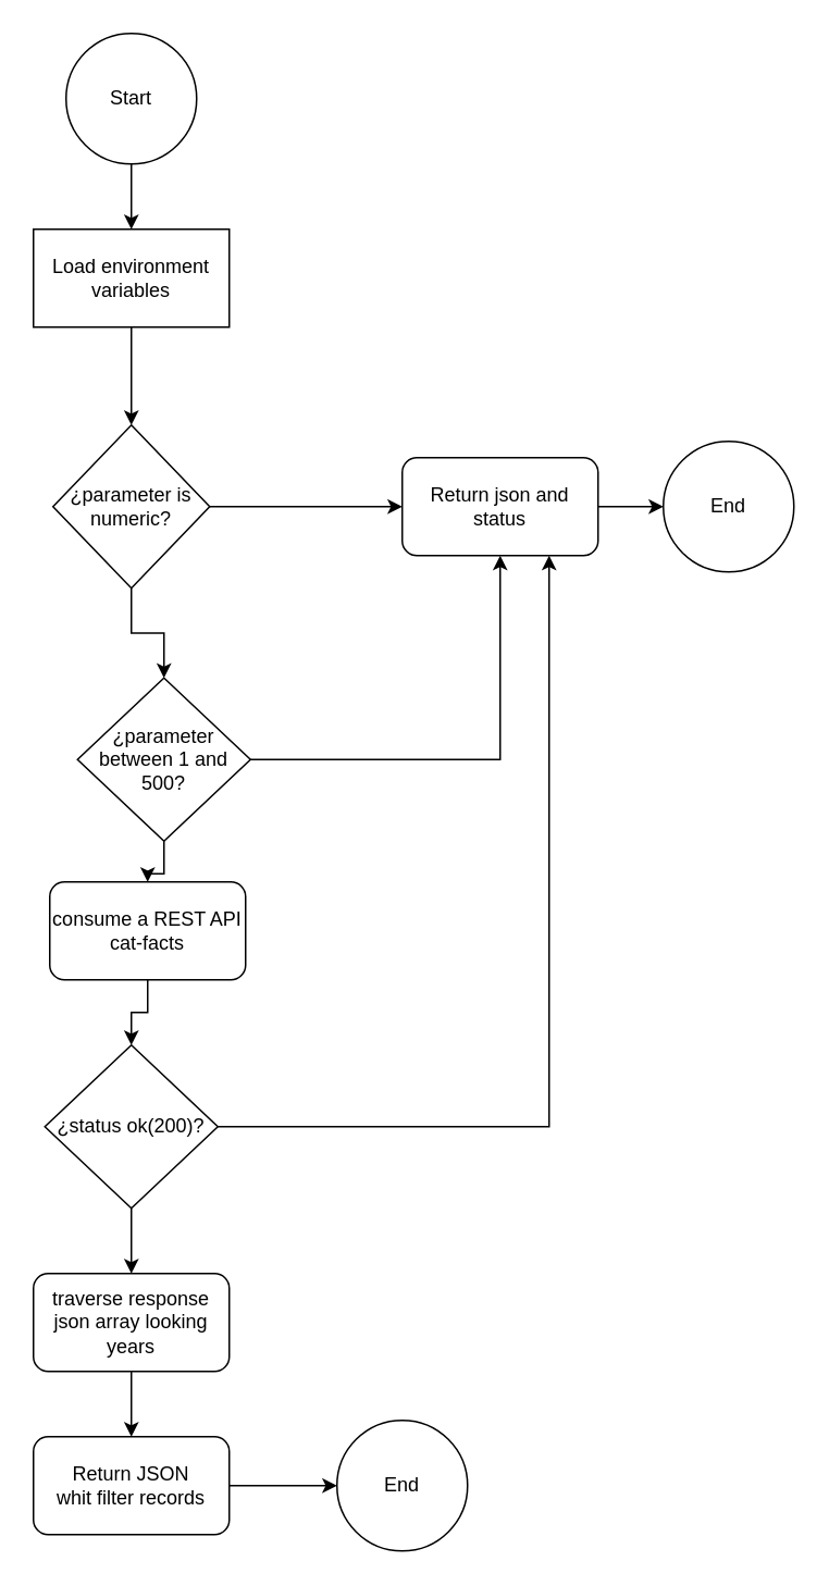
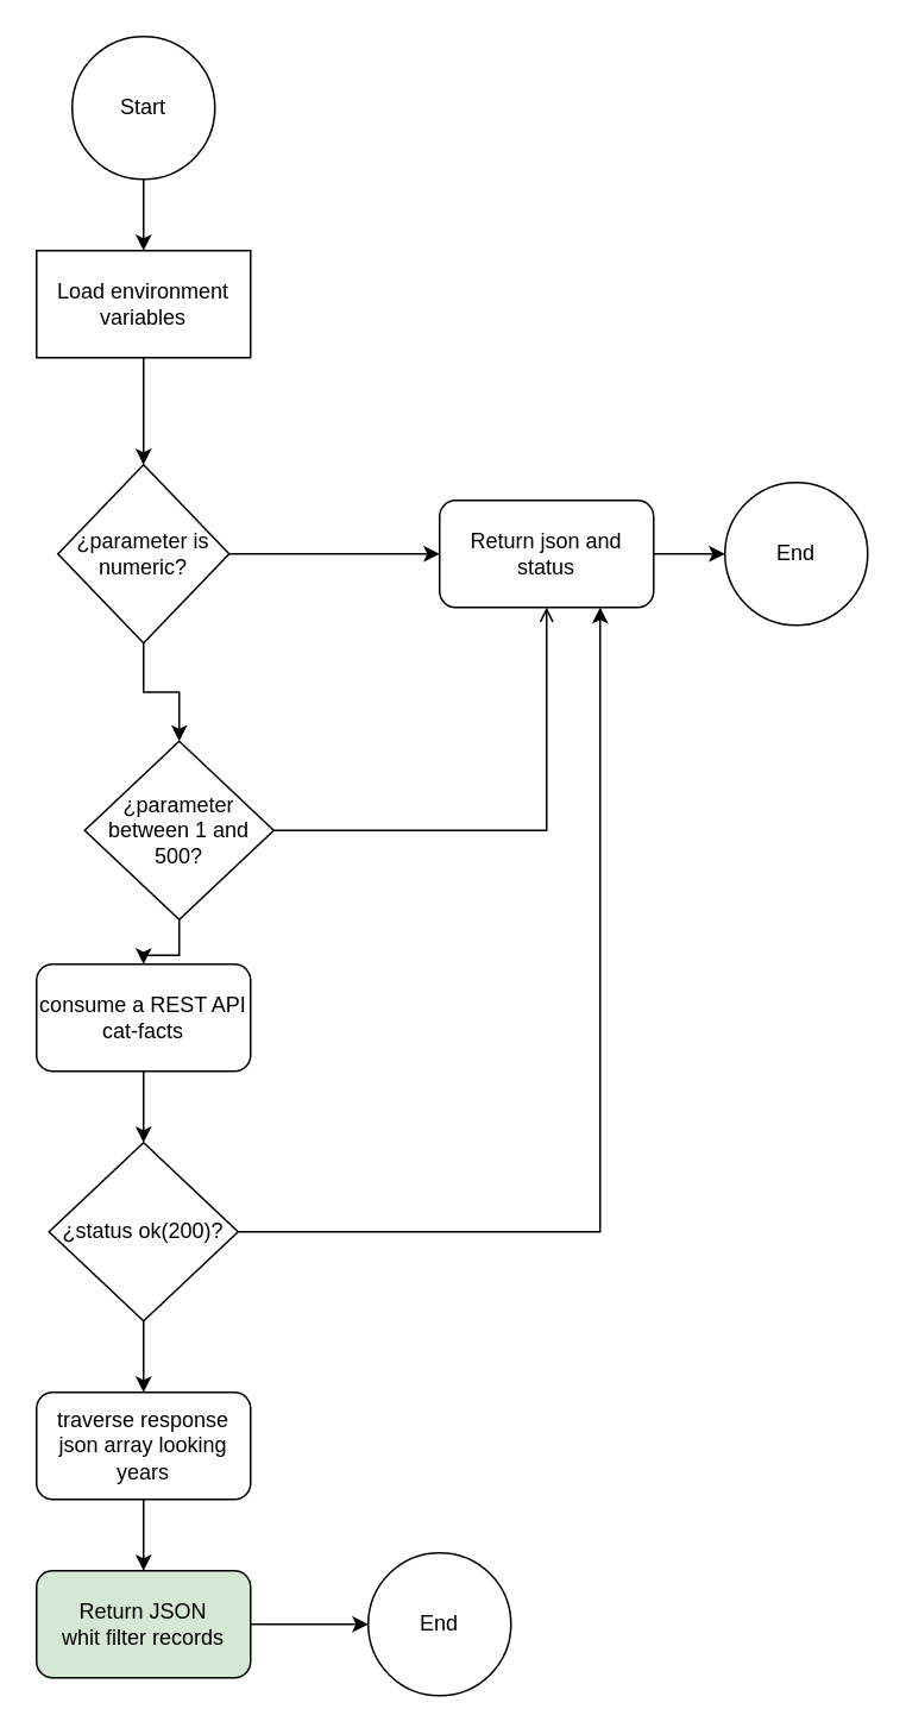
- <mxCell id="9" style="edgeStyle=orthogonalEdgeStyle;rounded=0;orthogonalLoop=1;jettySize=auto;html=1;entryX=0.5;entryY=1;entryDx=0;entryDy=0;" edge="1" parent="1" source="11" target="13"><mxGeometry relative="1" as="geometry" /></mxCell>
+ <mxCell id="9" style="edgeStyle=orthogonalEdgeStyle;rounded=0;orthogonalLoop=1;jettySize=auto;html=1;entryX=0.5;entryY=1;entryDx=0;entryDy=0;endArrow=open;" edge="1" parent="1" source="11" target="13"><mxGeometry relative="1" as="geometry" /></mxCell>
- <mxCell id="16" value="consume a REST API cat-facts" style="rounded=1;whiteSpace=wrap;html=1;" vertex="1" parent="1"><mxGeometry x="30" y="540" width="120" height="60" as="geometry" /></mxCell>
+ <mxCell id="16" value="consume a REST API cat-facts" style="rounded=1;whiteSpace=wrap;html=1;" vertex="1" parent="1"><mxGeometry x="20" y="540" width="120" height="60" as="geometry" /></mxCell>
- <mxCell id="23" value="Return JSON whit&amp;nbsp;filter records " style="rounded=1;whiteSpace=wrap;html=1;" vertex="1" parent="1"><mxGeometry x="20" y="880" width="120" height="60" as="geometry" /></mxCell>
+ <mxCell id="23" value="Return JSON whit&amp;nbsp;filter records " style="rounded=1;whiteSpace=wrap;html=1;fillColor=#d5e8d4;" vertex="1" parent="1"><mxGeometry x="20" y="880" width="120" height="60" as="geometry" /></mxCell>
